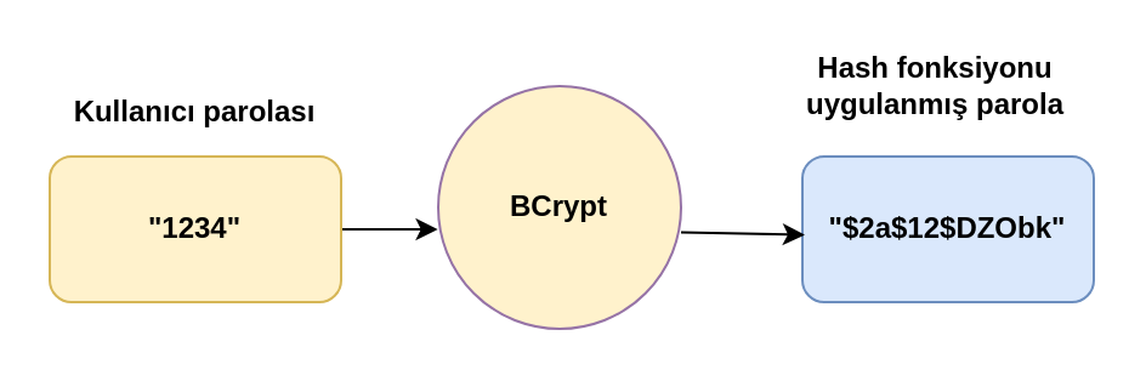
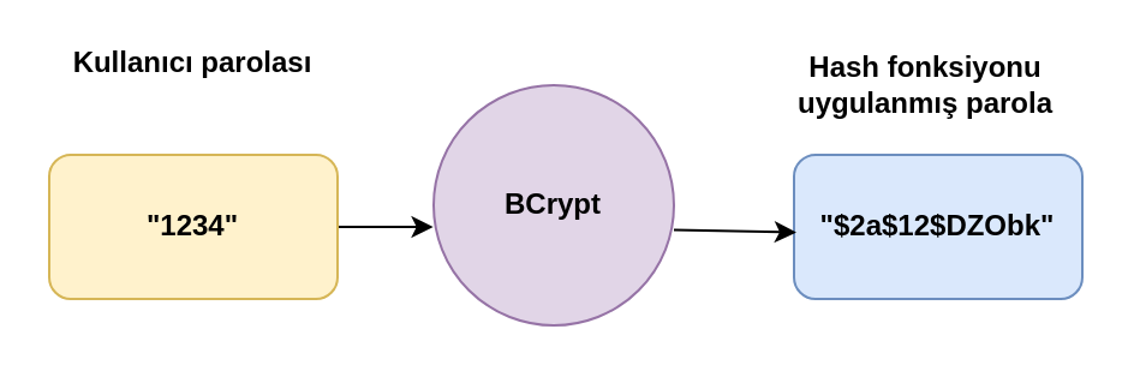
- <mxCell id="6" value="Kullanıcı parolası" style="text;html=1;strokeColor=none;fillColor=none;align=center;verticalAlign=middle;whiteSpace=wrap;rounded=0;fontStyle=1" vertex="1" parent="1"><mxGeometry x="25" y="31" width="110" height="30" as="geometry" /></mxCell>
+ <mxCell id="6" value="Kullanıcı parolası" style="text;html=1;strokeColor=none;fillColor=none;align=center;verticalAlign=middle;whiteSpace=wrap;rounded=0;fontStyle=1" vertex="1" parent="1"><mxGeometry x="25" y="11" width="110" height="30" as="geometry" /></mxCell>
- <mxCell id="5" value="BCrypt" style="ellipse;whiteSpace=wrap;html=1;aspect=fixed;fillColor=#fff2cc;strokeColor=#9673a6;fontStyle=1;" vertex="1" parent="1"><mxGeometry x="180" y="35" width="100" height="100" as="geometry" /></mxCell>
+ <mxCell id="5" value="BCrypt" style="ellipse;whiteSpace=wrap;html=1;aspect=fixed;fillColor=#e1d5e7;strokeColor=#9673a6;fontStyle=1" vertex="1" parent="1"><mxGeometry x="180" y="35" width="100" height="100" as="geometry" /></mxCell>
